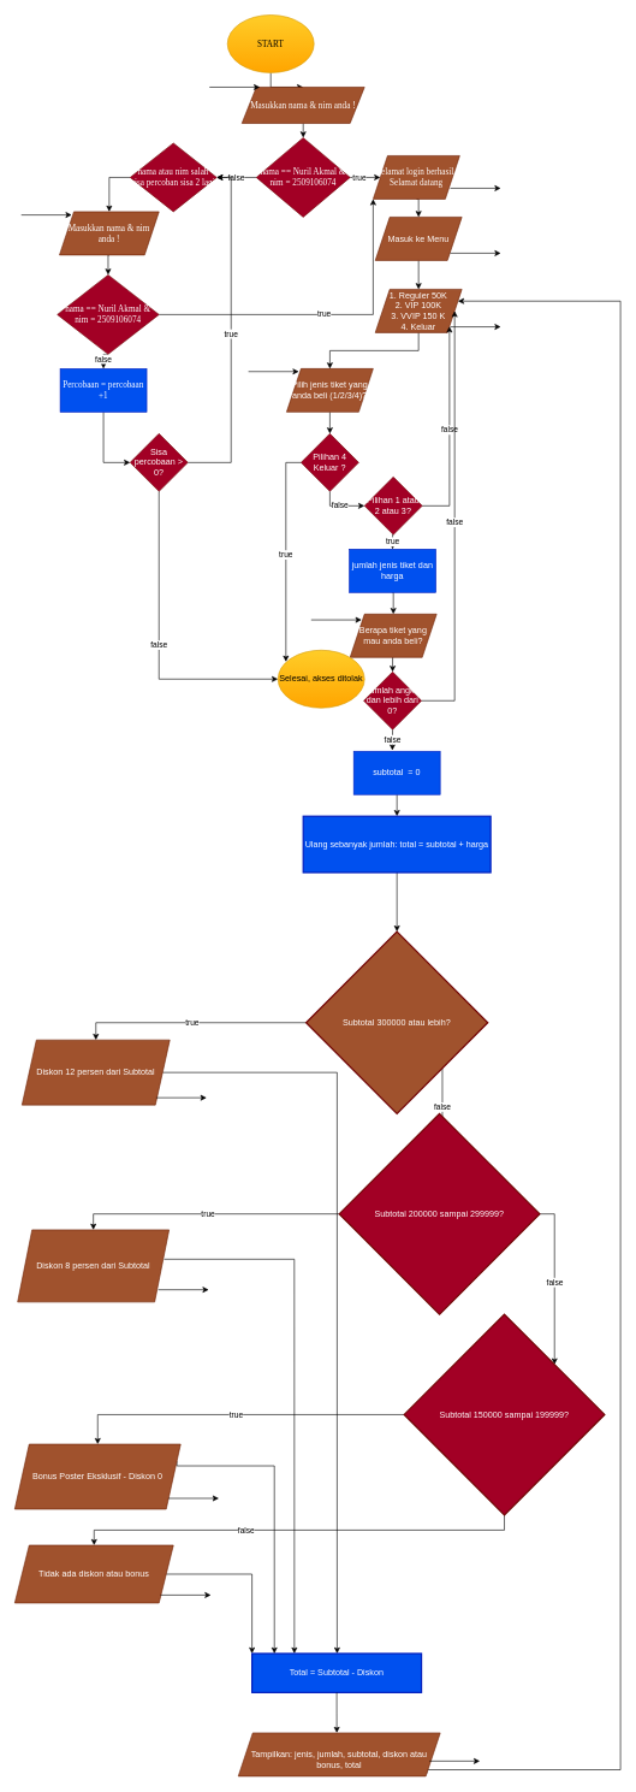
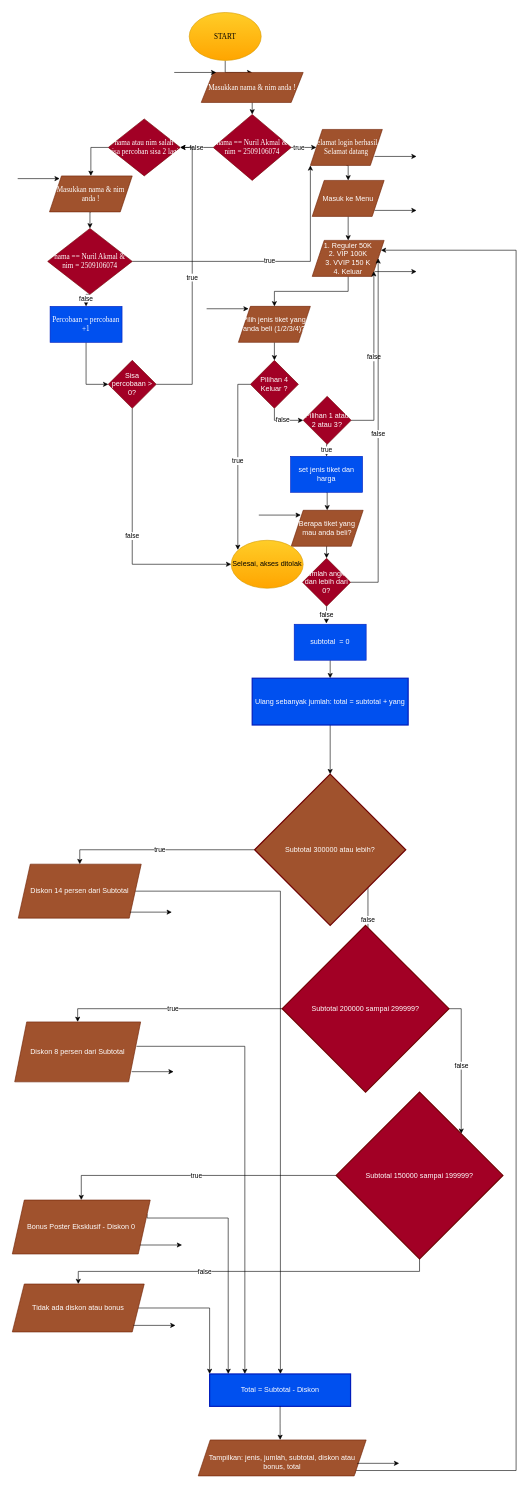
- <mxCell id="35" value="jumlah jenis tiket dan harga" style="rounded=0;whiteSpace=wrap;html=1;fillColor=#0050ef;fontColor=#ffffff;strokeColor=#001DBC;" parent="1" vertex="1"><mxGeometry x="484" y="760" width="120" height="60" as="geometry" /></mxCell>
+ <mxCell id="35" value="set jenis tiket dan harga" style="rounded=0;whiteSpace=wrap;html=1;fillColor=#0050ef;fontColor=#ffffff;strokeColor=#001DBC;" parent="1" vertex="1"><mxGeometry x="484" y="760" width="120" height="60" as="geometry" /></mxCell>
- <mxCell id="44" value="Ulang sebanyak jumlah: total = subtotal + harga" style="whiteSpace=wrap;strokeWidth=2;fillColor=#0050ef;fontColor=#ffffff;strokeColor=#001DBC;" parent="1" vertex="1"><mxGeometry x="420" y="1130" width="260" height="78" as="geometry" /></mxCell>
+ <mxCell id="44" value="Ulang sebanyak jumlah: total = subtotal + yang" style="whiteSpace=wrap;strokeWidth=2;fillColor=#0050ef;fontColor=#ffffff;strokeColor=#001DBC;" parent="1" vertex="1"><mxGeometry x="420" y="1130" width="260" height="78" as="geometry" /></mxCell>
- <mxCell id="73" value="&lt;span style=&quot;color: rgb(255, 255, 255); font-family: Helvetica; font-size: 12px; font-style: normal; font-variant-ligatures: normal; font-variant-caps: normal; font-weight: 400; letter-spacing: normal; orphans: 2; text-align: center; text-indent: 0px; text-transform: none; widows: 2; word-spacing: 0px; -webkit-text-stroke-width: 0px; white-space: normal; text-decoration-thickness: initial; text-decoration-style: initial; text-decoration-color: initial; float: none; display: inline !important;&quot;&gt;Diskon 12 persen dari Subtotal&lt;/span&gt;" style="shape=parallelogram;perimeter=parallelogramPerimeter;whiteSpace=wrap;html=1;fixedSize=1;fillColor=#a0522d;fontColor=#ffffff;strokeColor=#6D1F00;" vertex="1" parent="1"><mxGeometry x="30" y="1440" width="205" height="90" as="geometry" /></mxCell>
+ <mxCell id="73" value="&lt;span style=&quot;color: rgb(255, 255, 255); font-family: Helvetica; font-size: 12px; font-style: normal; font-variant-ligatures: normal; font-variant-caps: normal; font-weight: 400; letter-spacing: normal; orphans: 2; text-align: center; text-indent: 0px; text-transform: none; widows: 2; word-spacing: 0px; -webkit-text-stroke-width: 0px; white-space: normal; text-decoration-thickness: initial; text-decoration-style: initial; text-decoration-color: initial; float: none; display: inline !important;&quot;&gt;Diskon 14 persen dari Subtotal&lt;/span&gt;" style="shape=parallelogram;perimeter=parallelogramPerimeter;whiteSpace=wrap;html=1;fixedSize=1;fillColor=#a0522d;fontColor=#ffffff;strokeColor=#6D1F00;" vertex="1" parent="1"><mxGeometry x="30" y="1440" width="205" height="90" as="geometry" /></mxCell>
